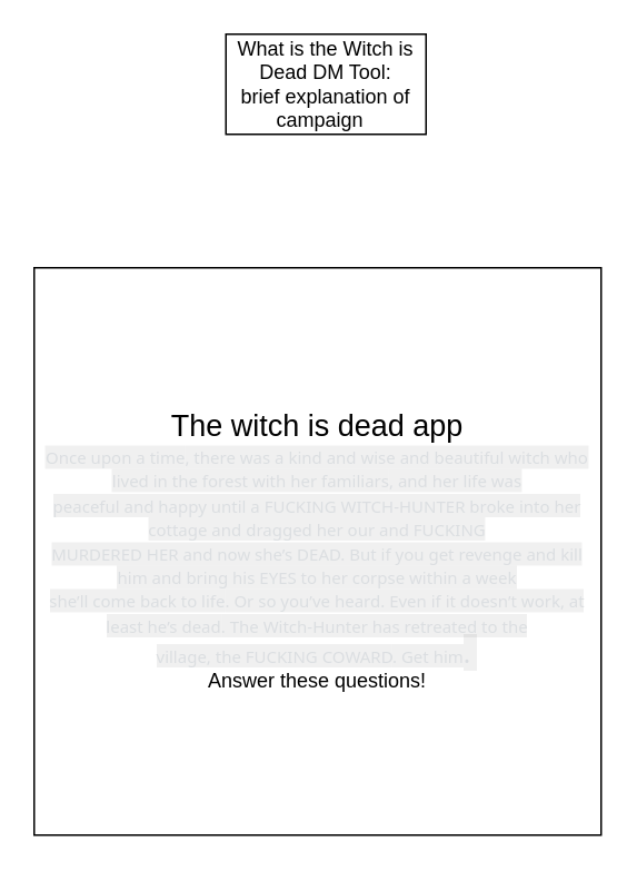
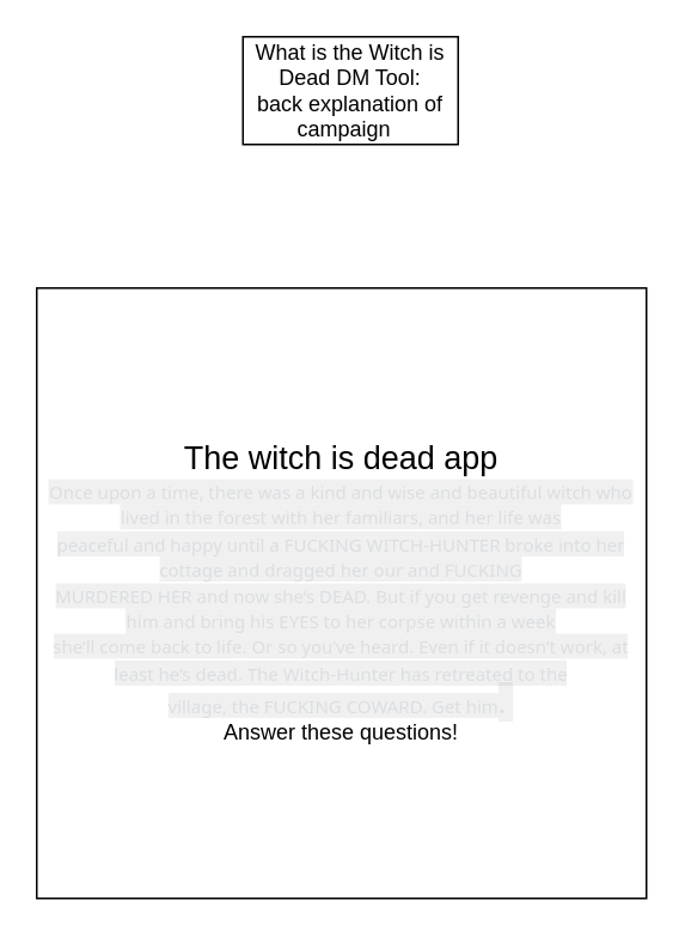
- <mxCell id="3" value="What is the Witch is Dead DM Tool:&lt;br&gt;brief explanation of campaign&amp;nbsp;&amp;nbsp;" style="whiteSpace=wrap;html=1;" vertex="1" parent="1"><mxGeometry x="135" y="20" width="120" height="60" as="geometry" /></mxCell>
+ <mxCell id="3" value="What is the Witch is Dead DM Tool:&lt;br&gt;back explanation of campaign&amp;nbsp;&amp;nbsp;" style="whiteSpace=wrap;html=1;" vertex="1" parent="1"><mxGeometry x="135" y="20" width="120" height="60" as="geometry" /></mxCell>
